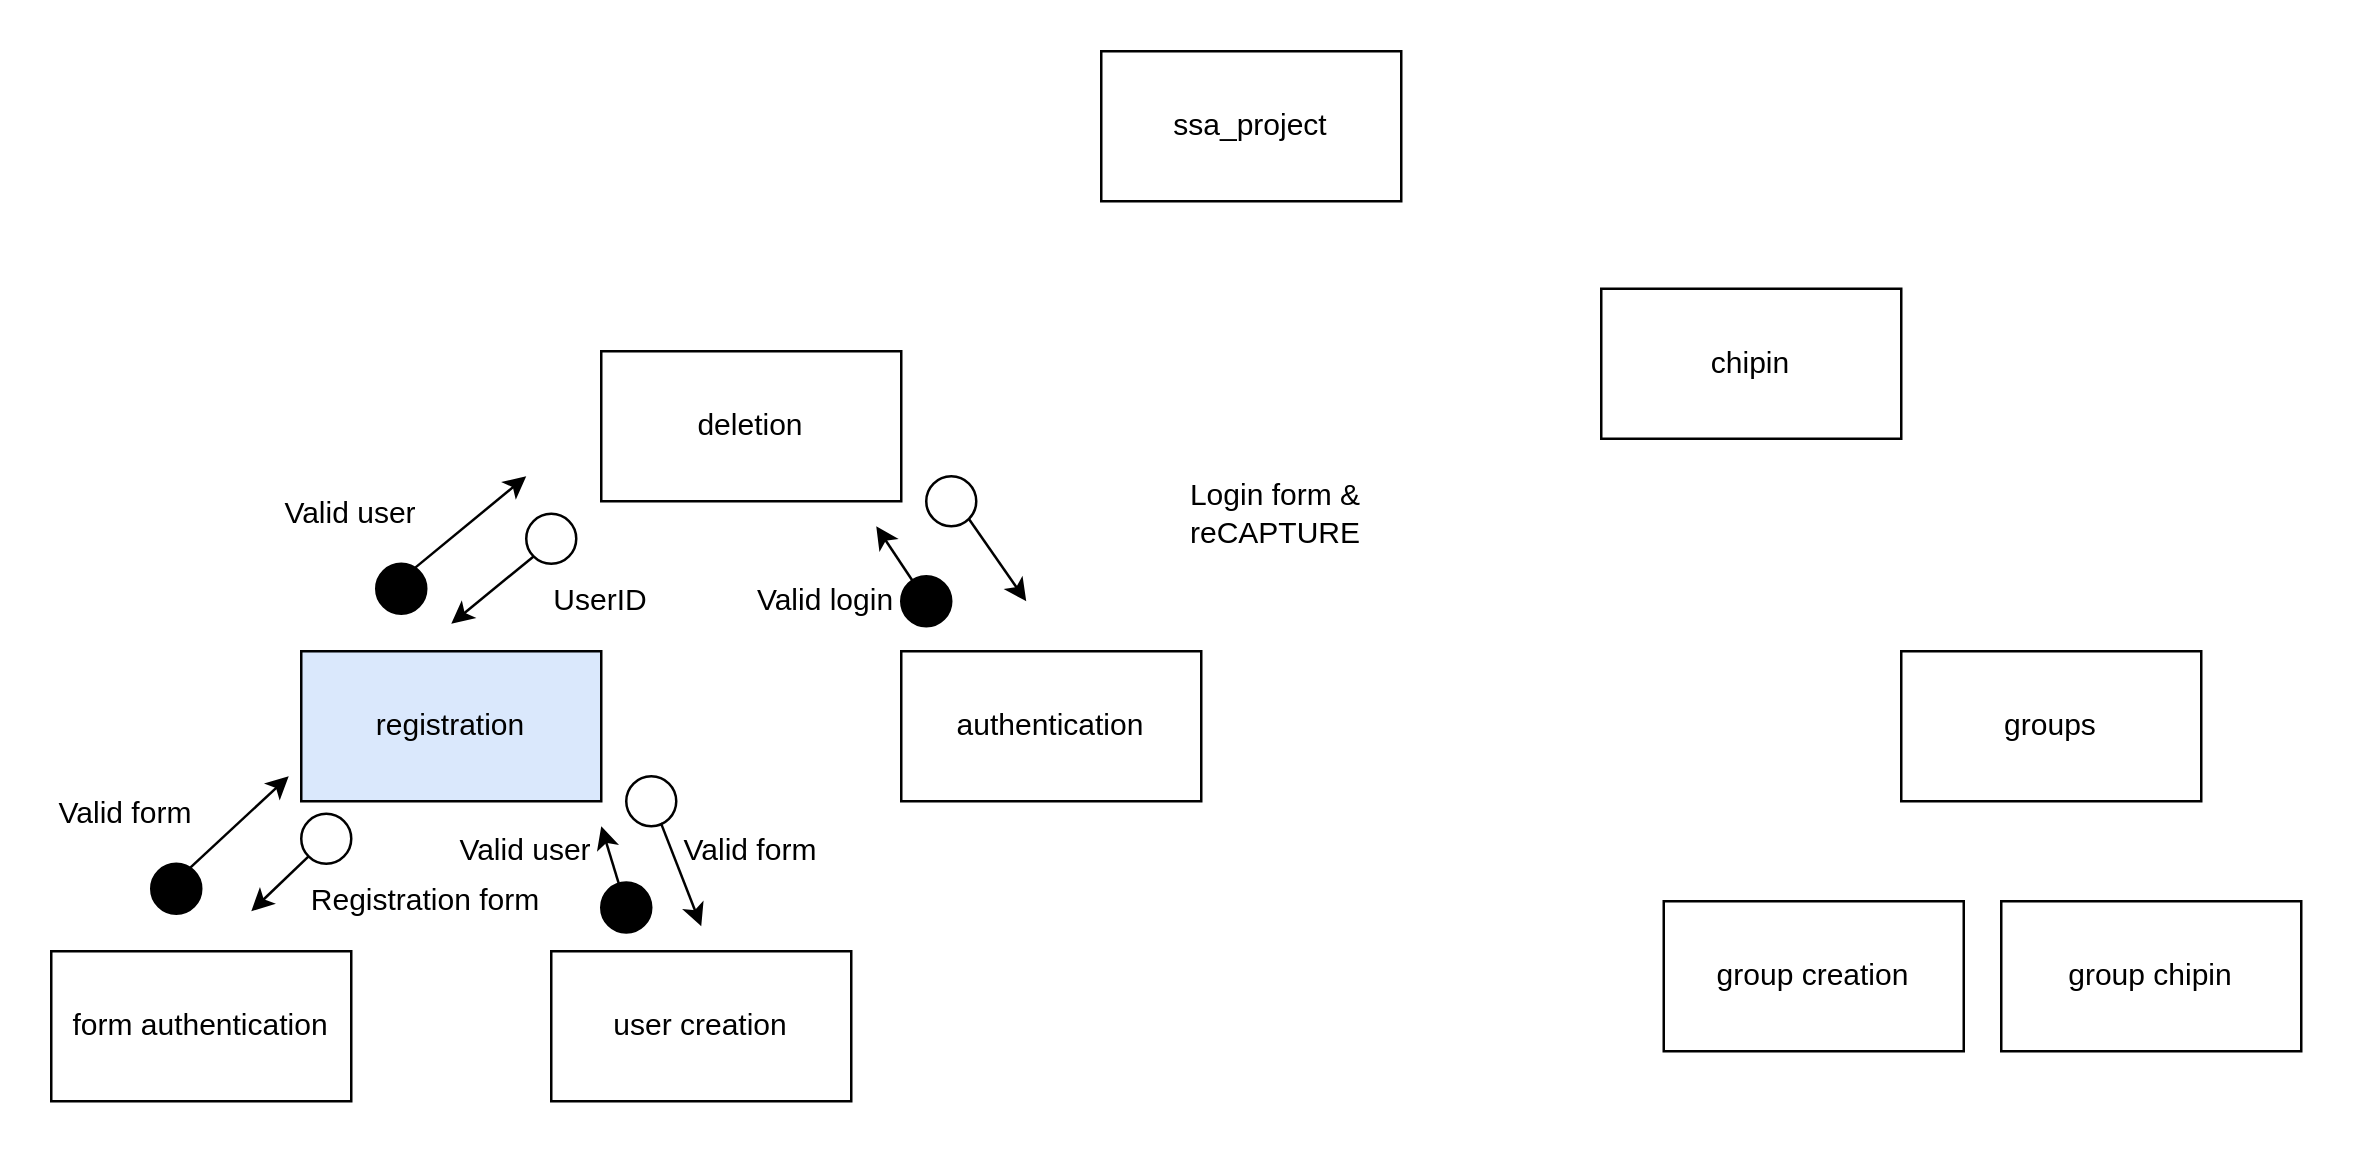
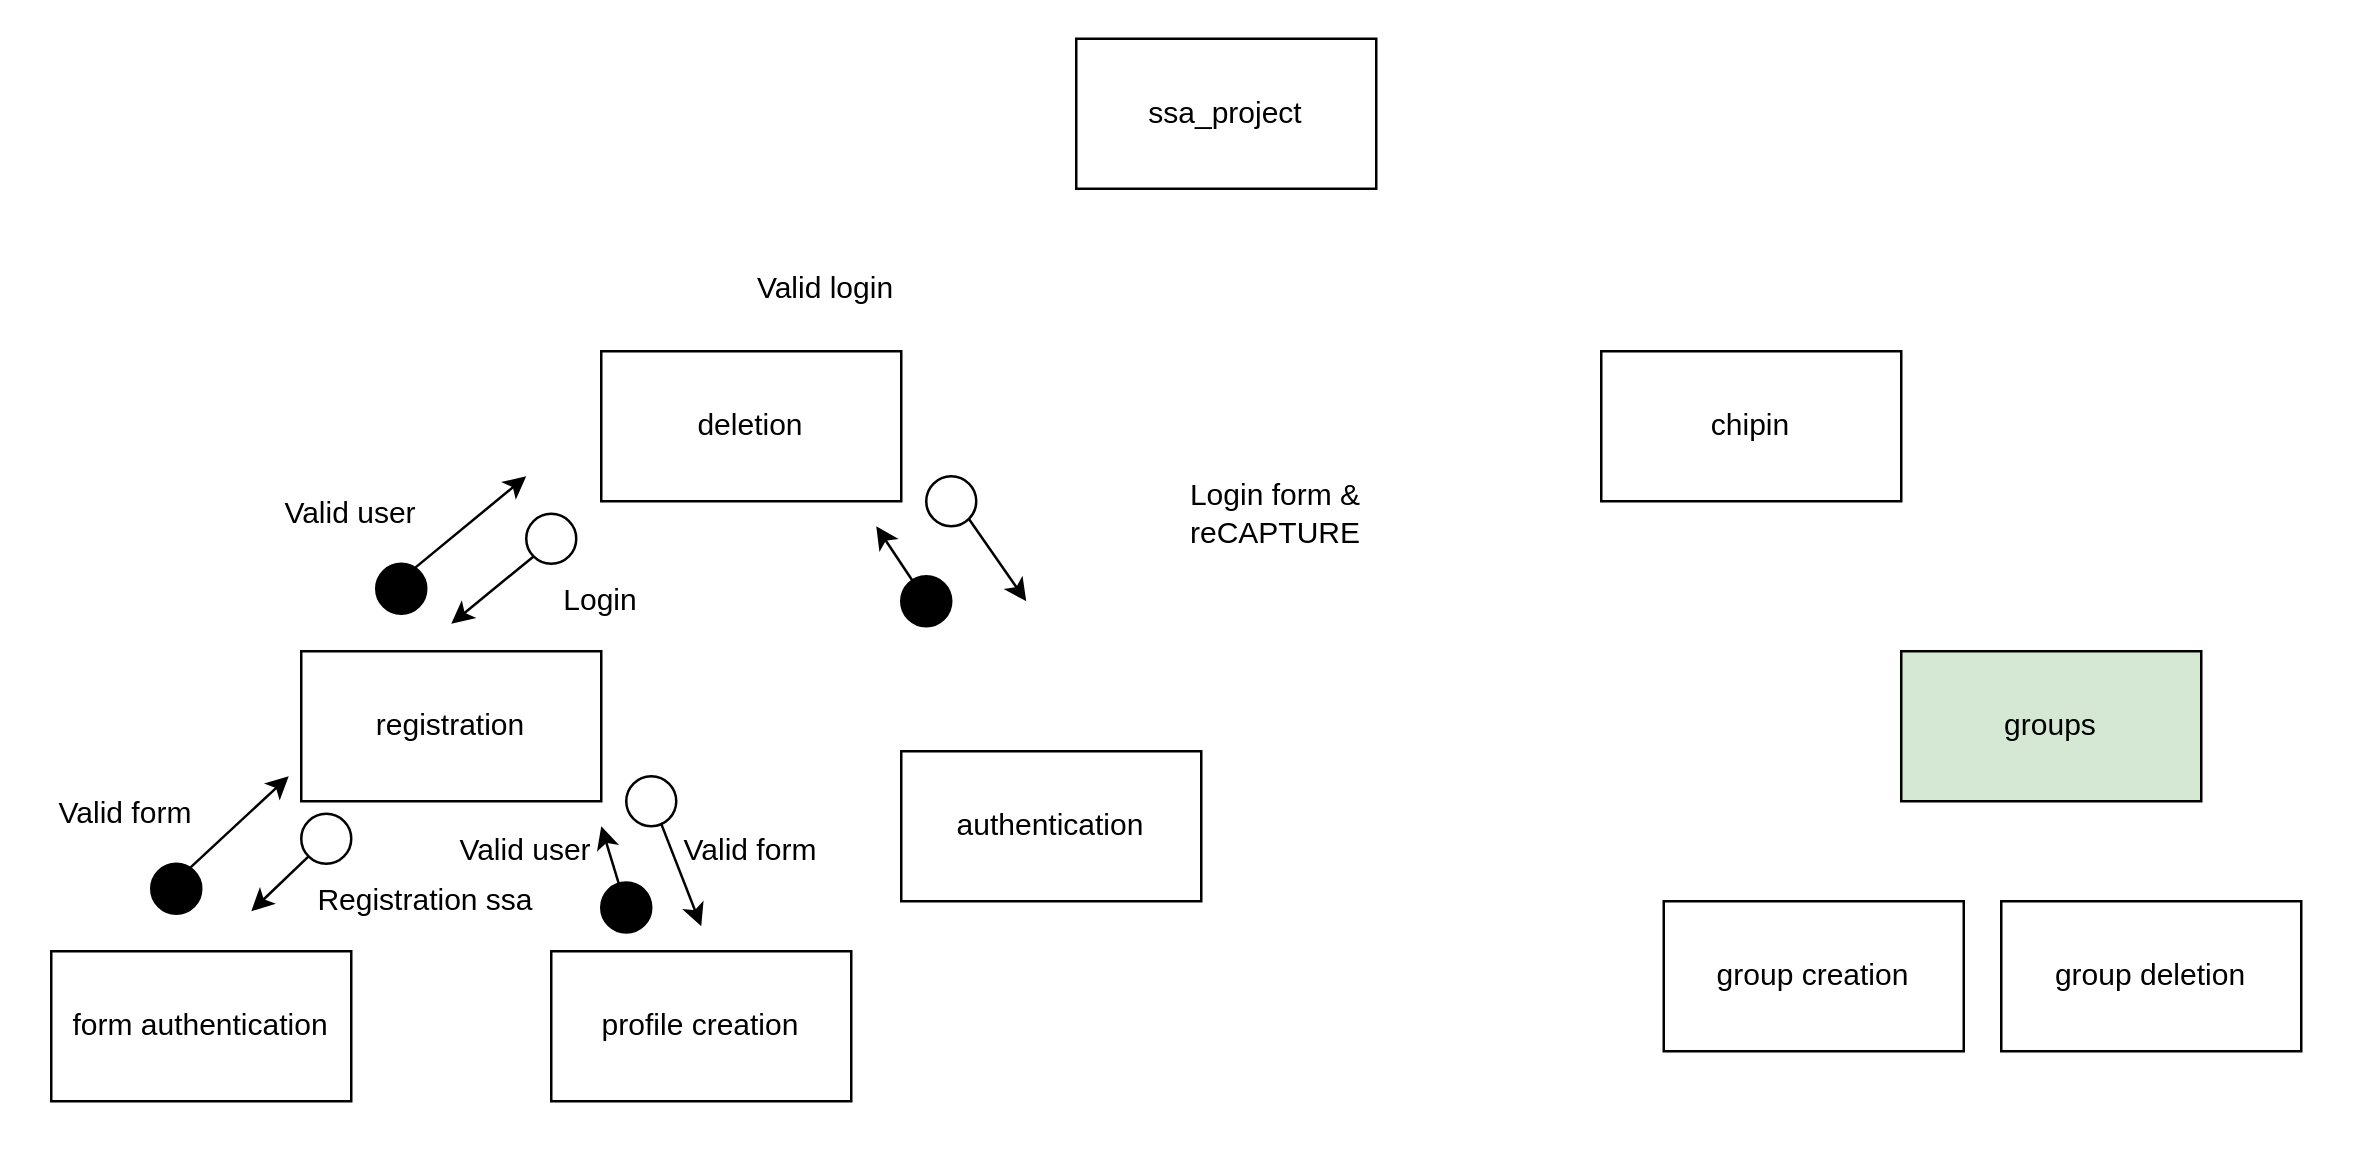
- <mxCell id="2" value="ssa_project" style="rounded=0;whiteSpace=wrap;html=1;" vertex="1" parent="1"><mxGeometry x="440" y="20" width="120" height="60" as="geometry" /></mxCell>
+ <mxCell id="2" value="ssa_project" style="rounded=0;whiteSpace=wrap;html=1;" vertex="1" parent="1"><mxGeometry x="430" y="15" width="120" height="60" as="geometry" /></mxCell>
- <mxCell id="4" value="chipin" style="rounded=0;whiteSpace=wrap;html=1;" vertex="1" parent="1"><mxGeometry x="640" y="115" width="120" height="60" as="geometry" /></mxCell>
+ <mxCell id="4" value="chipin" style="rounded=0;whiteSpace=wrap;html=1;" vertex="1" parent="1"><mxGeometry x="640" y="140" width="120" height="60" as="geometry" /></mxCell>
- <mxCell id="27" value="UserID" style="text;html=1;align=center;verticalAlign=middle;whiteSpace=wrap;rounded=0;" vertex="1" parent="1"><mxGeometry x="190" y="225" width="100" height="30" as="geometry" /></mxCell>
+ <mxCell id="27" value="Login" style="text;html=1;align=center;verticalAlign=middle;whiteSpace=wrap;rounded=0;" vertex="1" parent="1"><mxGeometry x="190" y="225" width="100" height="30" as="geometry" /></mxCell>
- <mxCell id="15" value="Valid login" style="text;html=1;align=center;verticalAlign=middle;whiteSpace=wrap;rounded=0;fontStyle=0" vertex="1" parent="1"><mxGeometry x="300" y="225" width="60" height="30" as="geometry" /></mxCell>
+ <mxCell id="15" value="Valid login" style="text;html=1;align=center;verticalAlign=middle;whiteSpace=wrap;rounded=0;fontStyle=0" vertex="1" parent="1"><mxGeometry x="300" y="100" width="60" height="30" as="geometry" /></mxCell>
- <mxCell id="5" value="registration" style="rounded=0;whiteSpace=wrap;html=1;fillColor=#dae8fc;" vertex="1" parent="1"><mxGeometry x="120" y="260" width="120" height="60" as="geometry" /></mxCell>
+ <mxCell id="5" value="registration" style="rounded=0;whiteSpace=wrap;html=1;" vertex="1" parent="1"><mxGeometry x="120" y="260" width="120" height="60" as="geometry" /></mxCell>
- <mxCell id="6" value="authentication" style="rounded=0;whiteSpace=wrap;html=1;" vertex="1" parent="1"><mxGeometry x="360" y="260" width="120" height="60" as="geometry" /></mxCell>
+ <mxCell id="6" value="authentication" style="rounded=0;whiteSpace=wrap;html=1;" vertex="1" parent="1"><mxGeometry x="360" y="300" width="120" height="60" as="geometry" /></mxCell>
- <mxCell id="9" value="groups" style="rounded=0;whiteSpace=wrap;html=1;" vertex="1" parent="1"><mxGeometry x="760" y="260" width="120" height="60" as="geometry" /></mxCell>
+ <mxCell id="9" value="groups" style="rounded=0;whiteSpace=wrap;html=1;fillColor=#d5e8d4;" vertex="1" parent="1"><mxGeometry x="760" y="260" width="120" height="60" as="geometry" /></mxCell>
- <mxCell id="21" value="Registration form" style="text;html=1;align=center;verticalAlign=middle;whiteSpace=wrap;rounded=0;" vertex="1" parent="1"><mxGeometry x="120" y="345" width="100" height="30" as="geometry" /></mxCell>
+ <mxCell id="21" value="Registration ssa" style="text;html=1;align=center;verticalAlign=middle;whiteSpace=wrap;rounded=0;" vertex="1" parent="1"><mxGeometry x="120" y="345" width="100" height="30" as="geometry" /></mxCell>
- <mxCell id="35" value="group chipin" style="rounded=0;whiteSpace=wrap;html=1;" vertex="1" parent="1"><mxGeometry x="800" y="360" width="120" height="60" as="geometry" /></mxCell>
+ <mxCell id="35" value="group deletion" style="rounded=0;whiteSpace=wrap;html=1;" vertex="1" parent="1"><mxGeometry x="800" y="360" width="120" height="60" as="geometry" /></mxCell>
- <mxCell id="8" value="user creation" style="rounded=0;whiteSpace=wrap;html=1;" vertex="1" parent="1"><mxGeometry x="220" y="380" width="120" height="60" as="geometry" /></mxCell>
+ <mxCell id="8" value="profile creation" style="rounded=0;whiteSpace=wrap;html=1;" vertex="1" parent="1"><mxGeometry x="220" y="380" width="120" height="60" as="geometry" /></mxCell>
